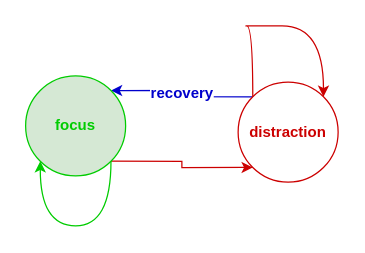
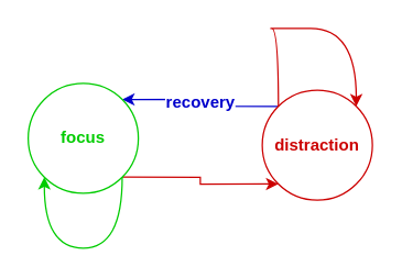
- <mxCell id="5" value="focus" style="ellipse;whiteSpace=wrap;html=1;aspect=fixed;strokeColor=#00CC00;fontColor=#00CC00;fontStyle=1;fillColor=#d5e8d4;" vertex="1" parent="1"><mxGeometry x="20" y="60" width="80" height="80" as="geometry" /></mxCell>
+ <mxCell id="5" value="focus" style="ellipse;whiteSpace=wrap;html=1;aspect=fixed;strokeColor=#00CC00;fontColor=#00CC00;fontStyle=1" vertex="1" parent="1"><mxGeometry x="20" y="60" width="80" height="80" as="geometry" /></mxCell>
